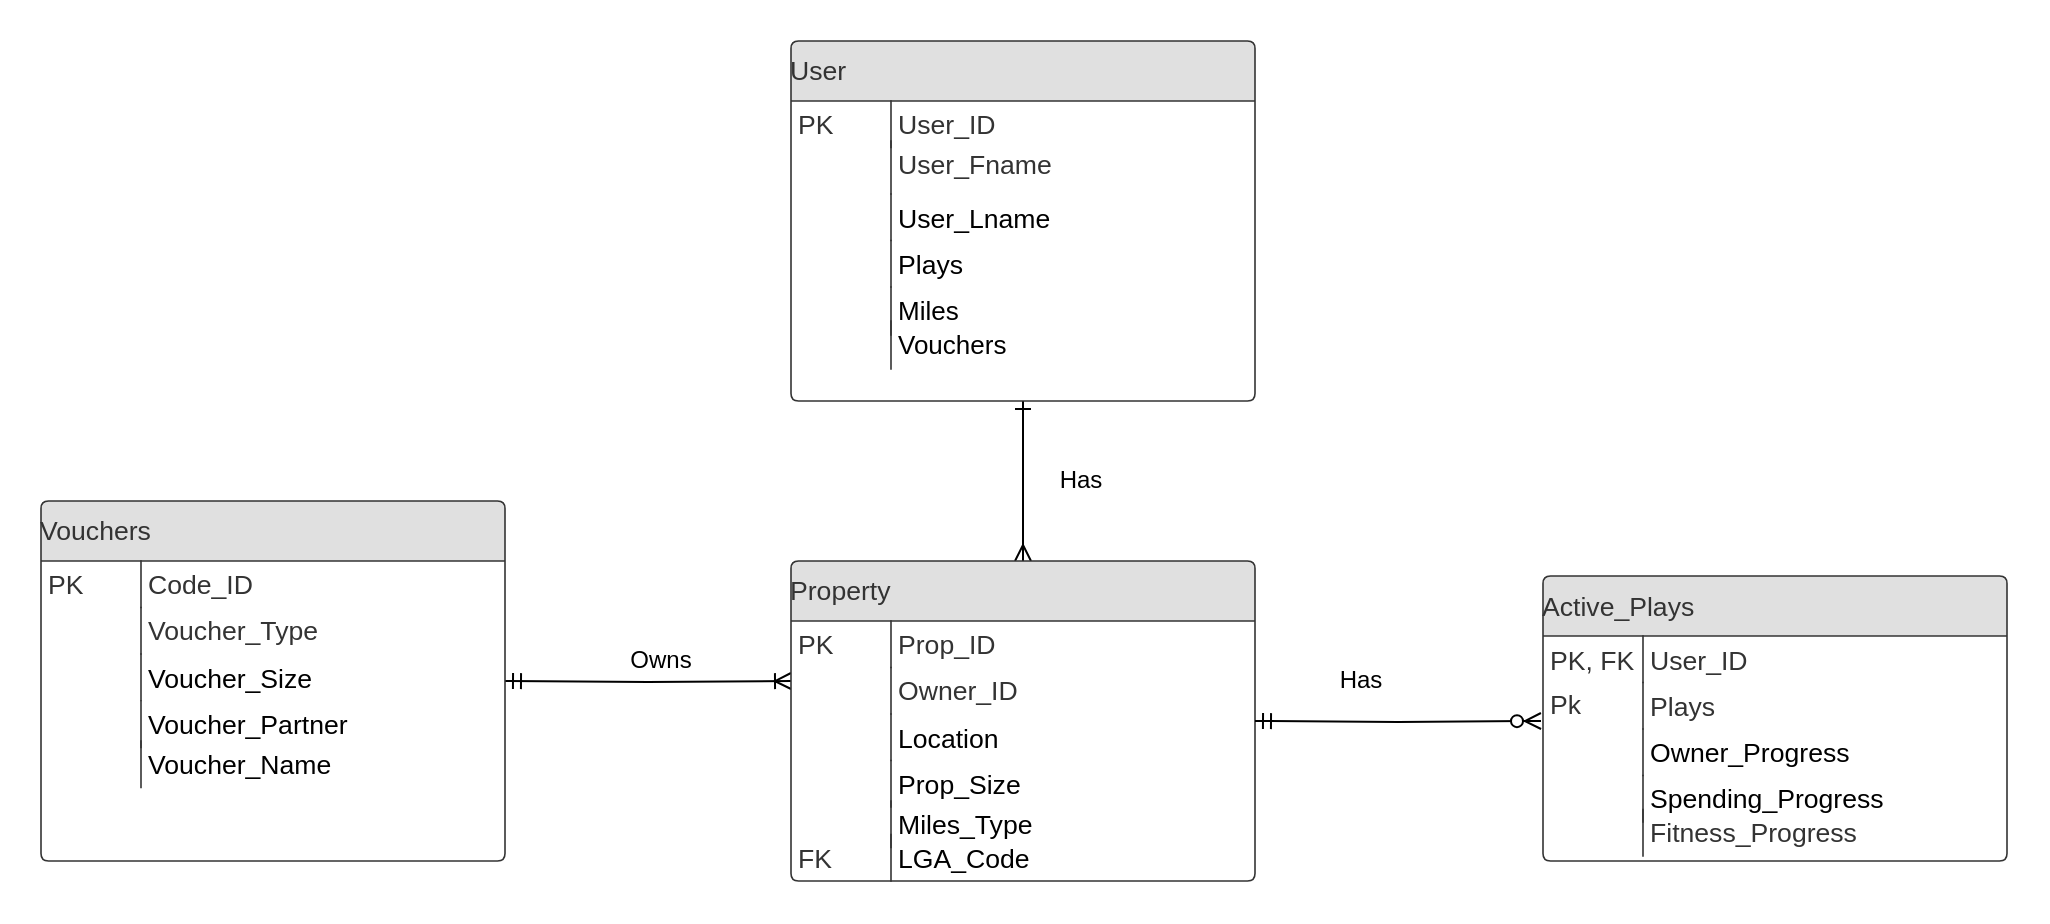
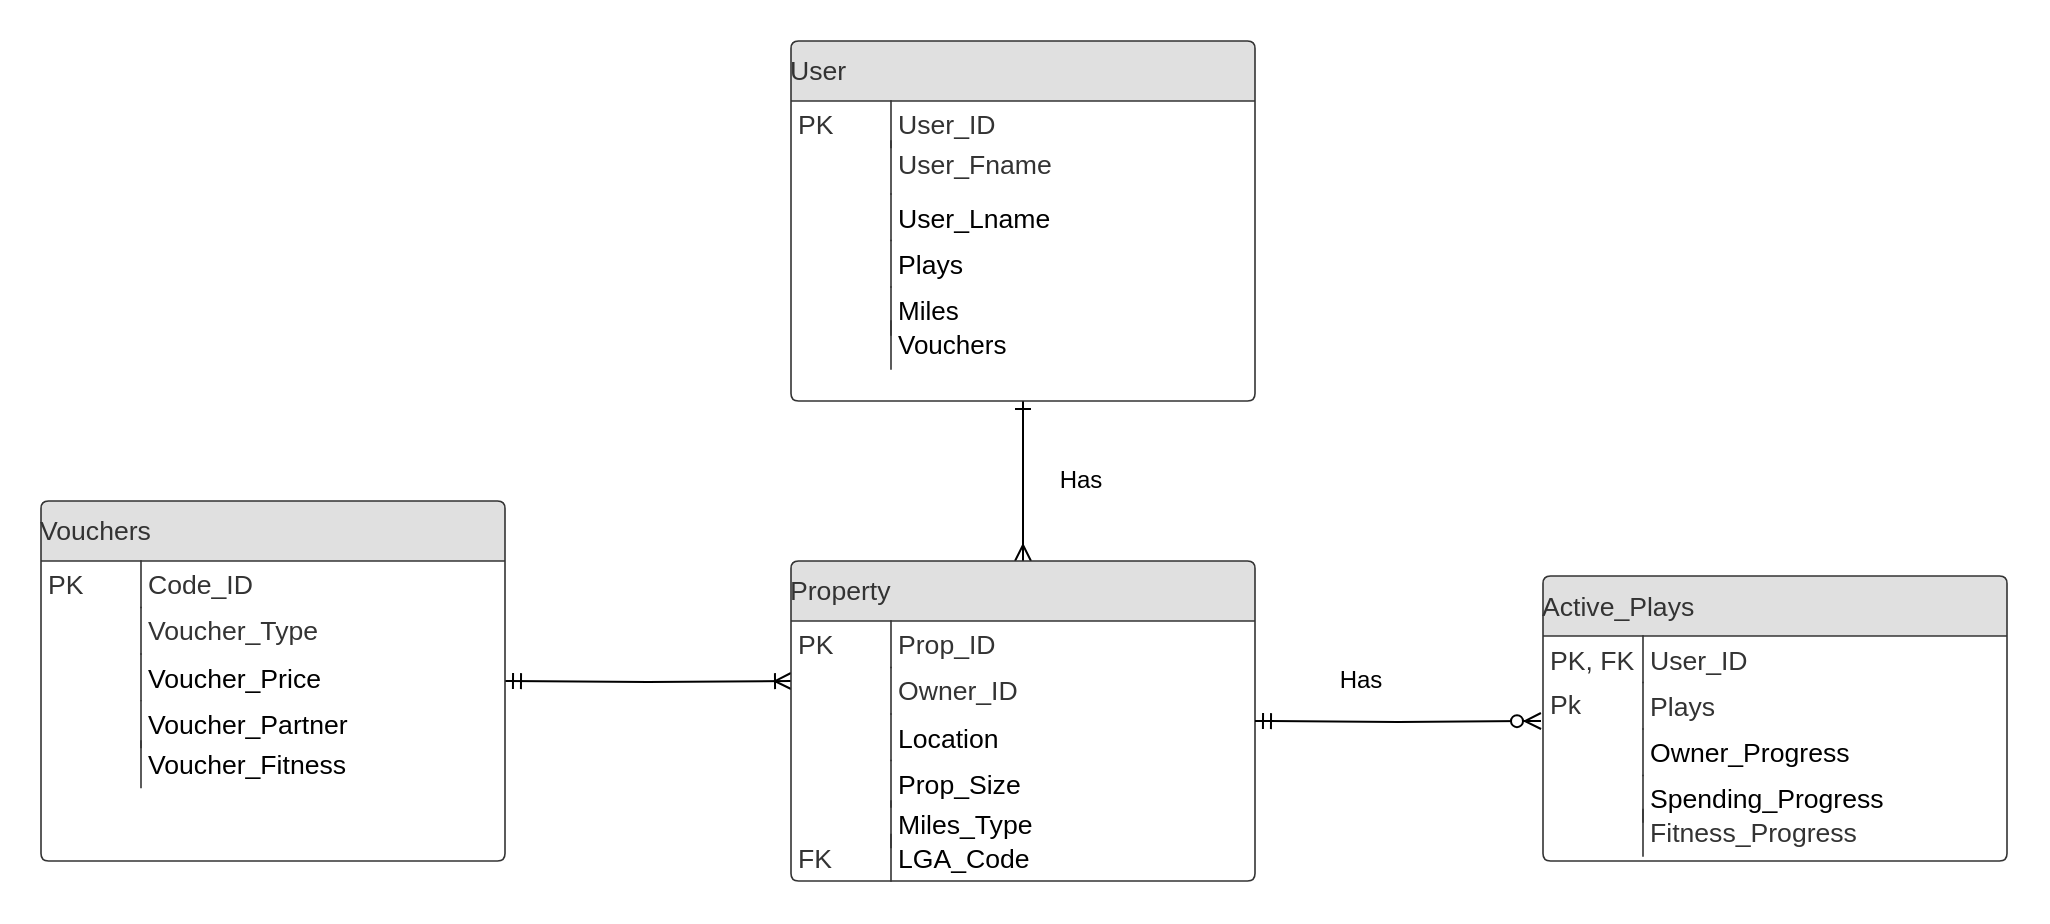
- <mxCell id="43" value="Owns" style="text;html=1;align=center;verticalAlign=middle;resizable=0;points=[];autosize=1;strokeColor=none;" parent="1" vertex="1"><mxGeometry x="305" y="320" width="50" height="20" as="geometry" /></mxCell>
- <mxCell id="31" value="Voucher_Size" style="shape=partialRectangle;top=0;right=0;bottom=0;part=1;resizeHeight=0;align=left;verticalAlign=top;spacingLeft=4;spacingRight=4;overflow=hidden;rotatable=0;points=[[0,0.5],[1,0.5]];portConstraint=eastwest;whiteSpace=wrap;swimlaneFillColor=#ffffff;whiteSpace=wrap;fontSize=13.3;fillColor=none;strokeOpacity=100;fillOpacity=100;whiteSpace=wrap;spacing=0;strokeColor=#333333;rounded=1;absoluteArcSize=1;arcSize=7.5;strokeWidth=0.8;" parent="25" vertex="1"><mxGeometry x="50" y="76.5" width="160" height="23.25" as="geometry" /></mxCell>
+ <mxCell id="31" value="Voucher_Price" style="shape=partialRectangle;top=0;right=0;bottom=0;part=1;resizeHeight=0;align=left;verticalAlign=top;spacingLeft=4;spacingRight=4;overflow=hidden;rotatable=0;points=[[0,0.5],[1,0.5]];portConstraint=eastwest;whiteSpace=wrap;swimlaneFillColor=#ffffff;whiteSpace=wrap;fontSize=13.3;fillColor=none;strokeOpacity=100;fillOpacity=100;whiteSpace=wrap;spacing=0;strokeColor=#333333;rounded=1;absoluteArcSize=1;arcSize=7.5;strokeWidth=0.8;" parent="25" vertex="1"><mxGeometry x="50" y="76.5" width="160" height="23.25" as="geometry" /></mxCell>
- <mxCell id="33" value="Voucher_Name" style="shape=partialRectangle;top=0;right=0;bottom=0;part=1;resizeHeight=0;align=left;verticalAlign=top;spacingLeft=4;spacingRight=4;overflow=hidden;rotatable=0;points=[[0,0.5],[1,0.5]];portConstraint=eastwest;whiteSpace=wrap;swimlaneFillColor=#ffffff;whiteSpace=wrap;fontSize=13.3;fillColor=none;strokeOpacity=100;fillOpacity=100;whiteSpace=wrap;spacing=0;strokeColor=#333333;rounded=1;absoluteArcSize=1;arcSize=7.5;strokeWidth=0.8;" vertex="1" parent="25"><mxGeometry x="50.001" y="120" width="155.809" height="23.25" as="geometry" /></mxCell>
+ <mxCell id="33" value="Voucher_Fitness" style="shape=partialRectangle;top=0;right=0;bottom=0;part=1;resizeHeight=0;align=left;verticalAlign=top;spacingLeft=4;spacingRight=4;overflow=hidden;rotatable=0;points=[[0,0.5],[1,0.5]];portConstraint=eastwest;whiteSpace=wrap;swimlaneFillColor=#ffffff;whiteSpace=wrap;fontSize=13.3;fillColor=none;strokeOpacity=100;fillOpacity=100;whiteSpace=wrap;spacing=0;strokeColor=#333333;rounded=1;absoluteArcSize=1;arcSize=7.5;strokeWidth=0.8;" vertex="1" parent="25"><mxGeometry x="50.001" y="120" width="155.809" height="23.25" as="geometry" /></mxCell>
